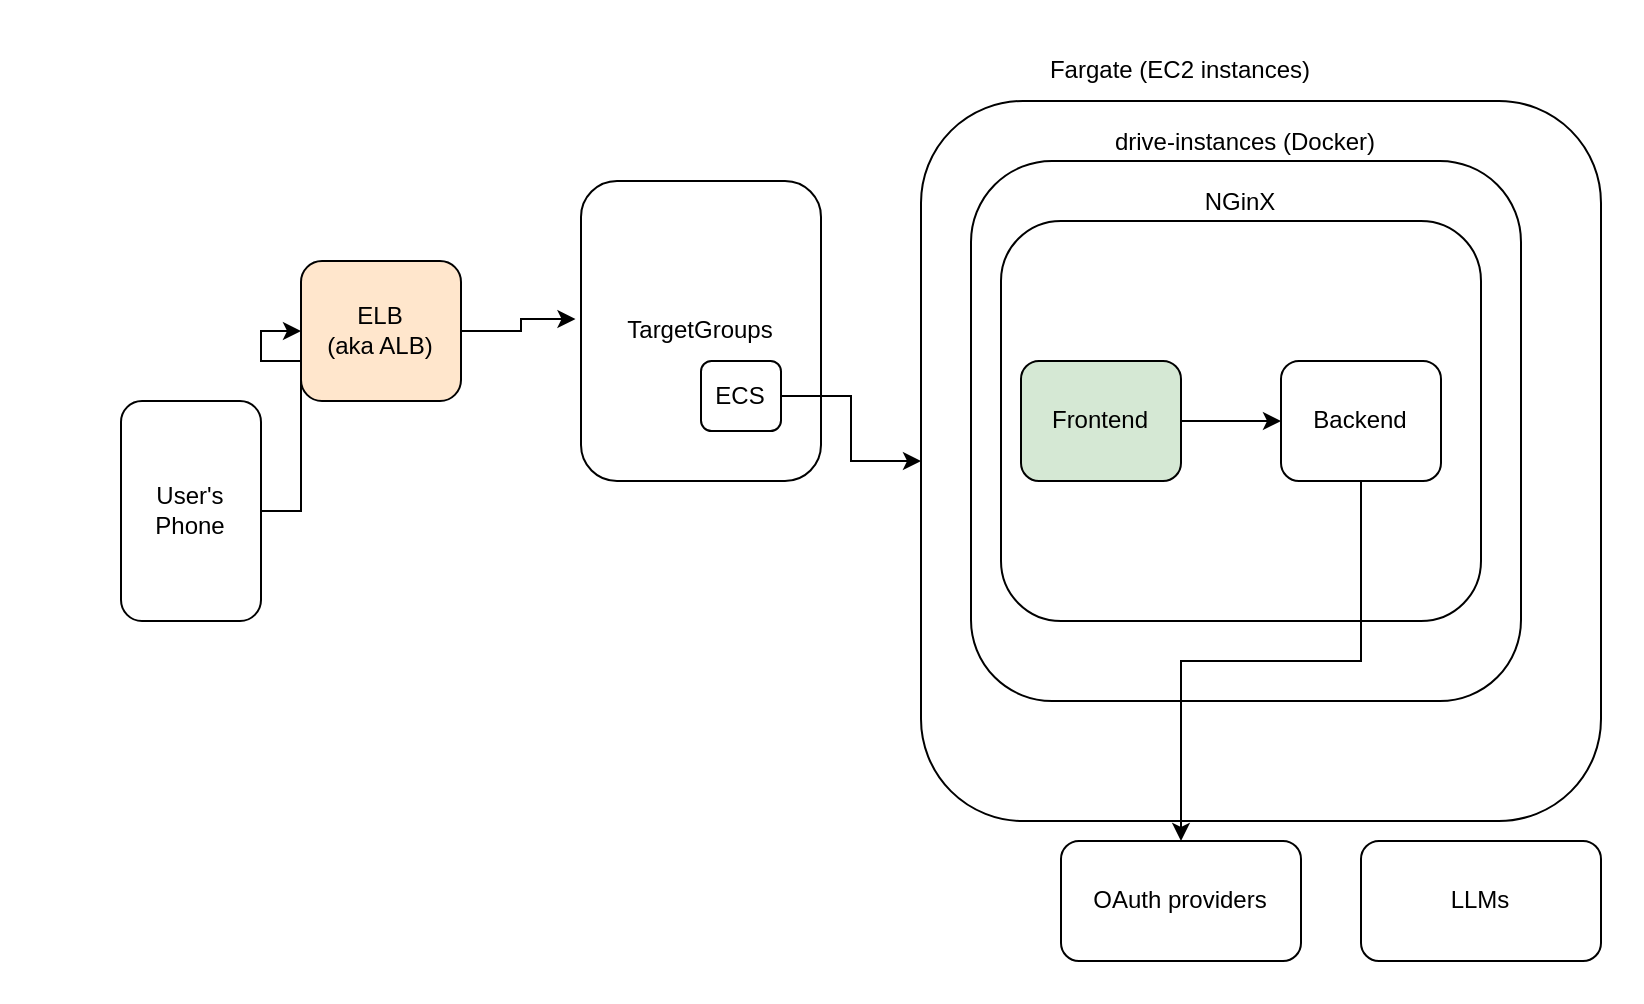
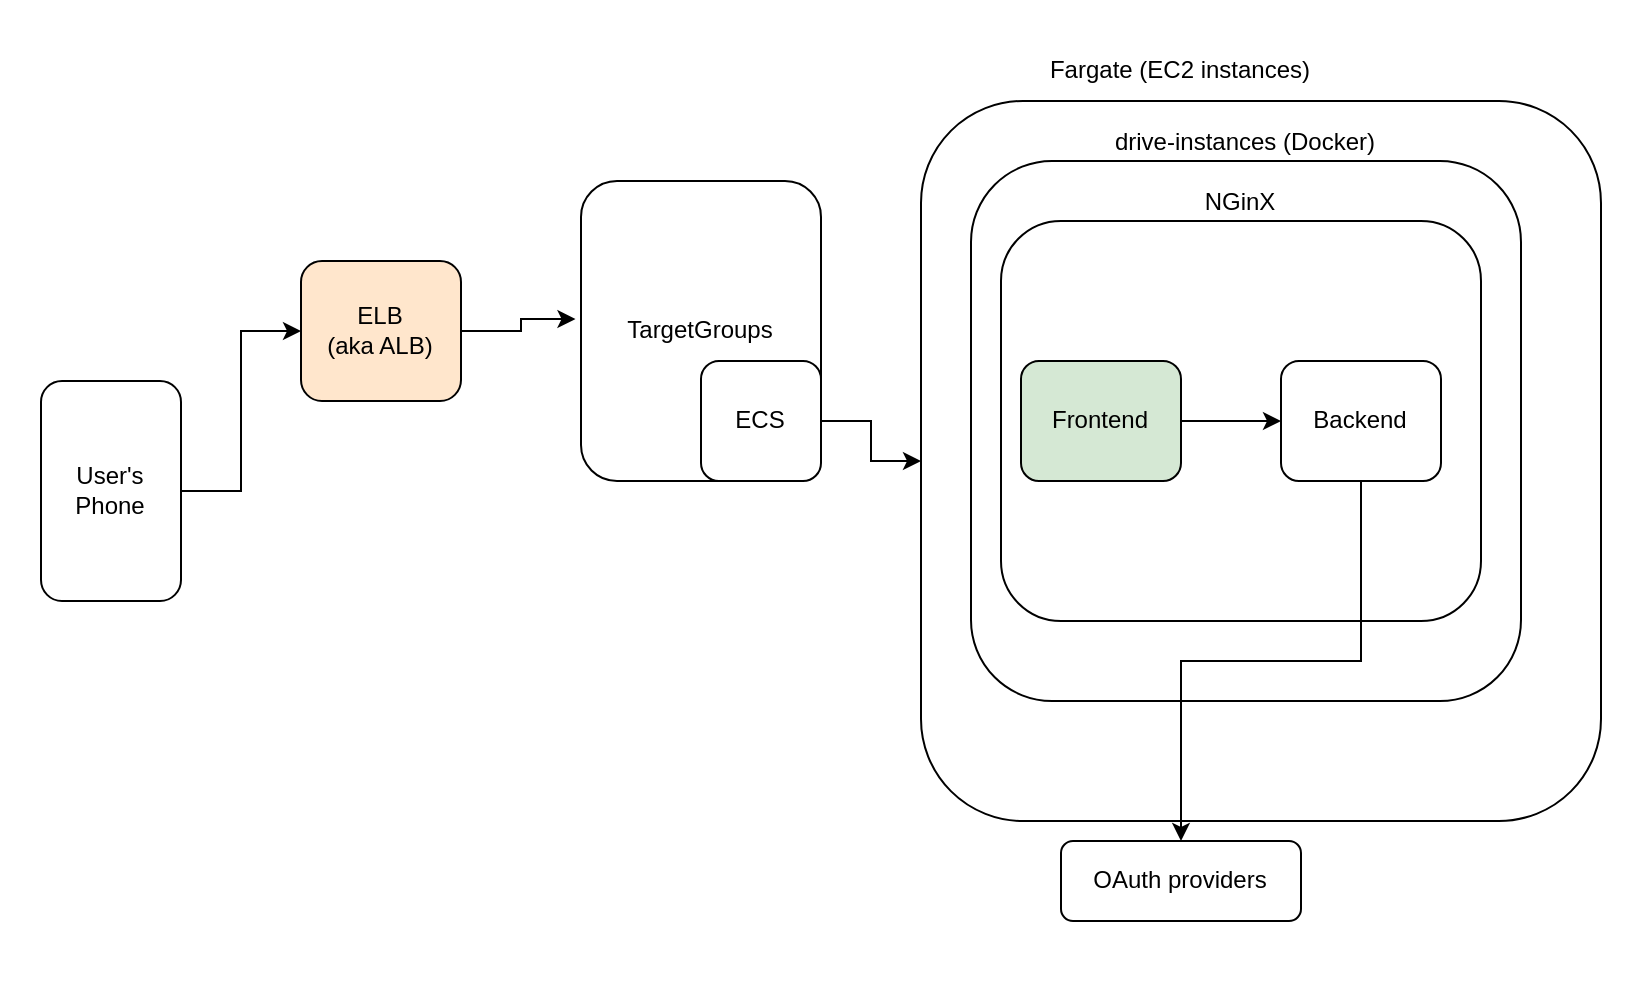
- <mxCell id="7" value="ECS" style="rounded=1;whiteSpace=wrap;html=1;" vertex="1" parent="1"><mxGeometry x="350" y="180" width="40" height="35" as="geometry" /></mxCell>
+ <mxCell id="7" value="ECS" style="rounded=1;whiteSpace=wrap;html=1;" vertex="1" parent="1"><mxGeometry x="350" y="180" width="60" height="60" as="geometry" /></mxCell>
- <mxCell id="3" value="User's Phone" style="rounded=1;whiteSpace=wrap;html=1;" vertex="1" parent="1"><mxGeometry x="60" y="200" width="70" height="110" as="geometry" /></mxCell>
+ <mxCell id="3" value="User's Phone" style="rounded=1;whiteSpace=wrap;html=1;" vertex="1" parent="1"><mxGeometry x="20" y="190" width="70" height="110" as="geometry" /></mxCell>
- <mxCell id="18" value="OAuth providers" style="rounded=1;whiteSpace=wrap;html=1;" vertex="1" parent="1"><mxGeometry x="530" y="420" width="120" height="60" as="geometry" /></mxCell>
+ <mxCell id="18" value="OAuth providers" style="rounded=1;whiteSpace=wrap;html=1;" vertex="1" parent="1"><mxGeometry x="530" y="420" width="120" height="40" as="geometry" /></mxCell>
- <mxCell id="17" value="LLMs" style="rounded=1;whiteSpace=wrap;html=1;" vertex="1" parent="1"><mxGeometry x="680" y="420" width="120" height="60" as="geometry" /></mxCell>
